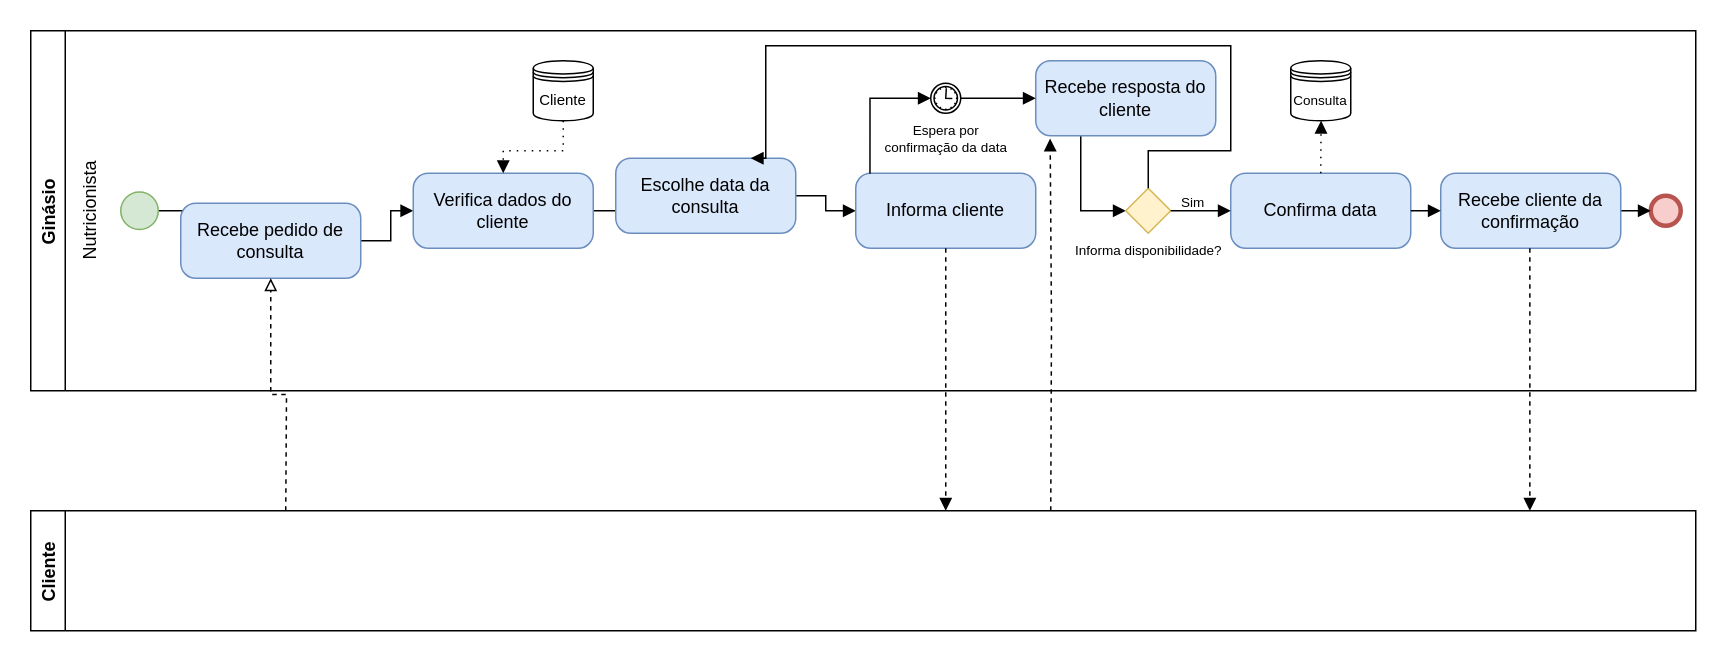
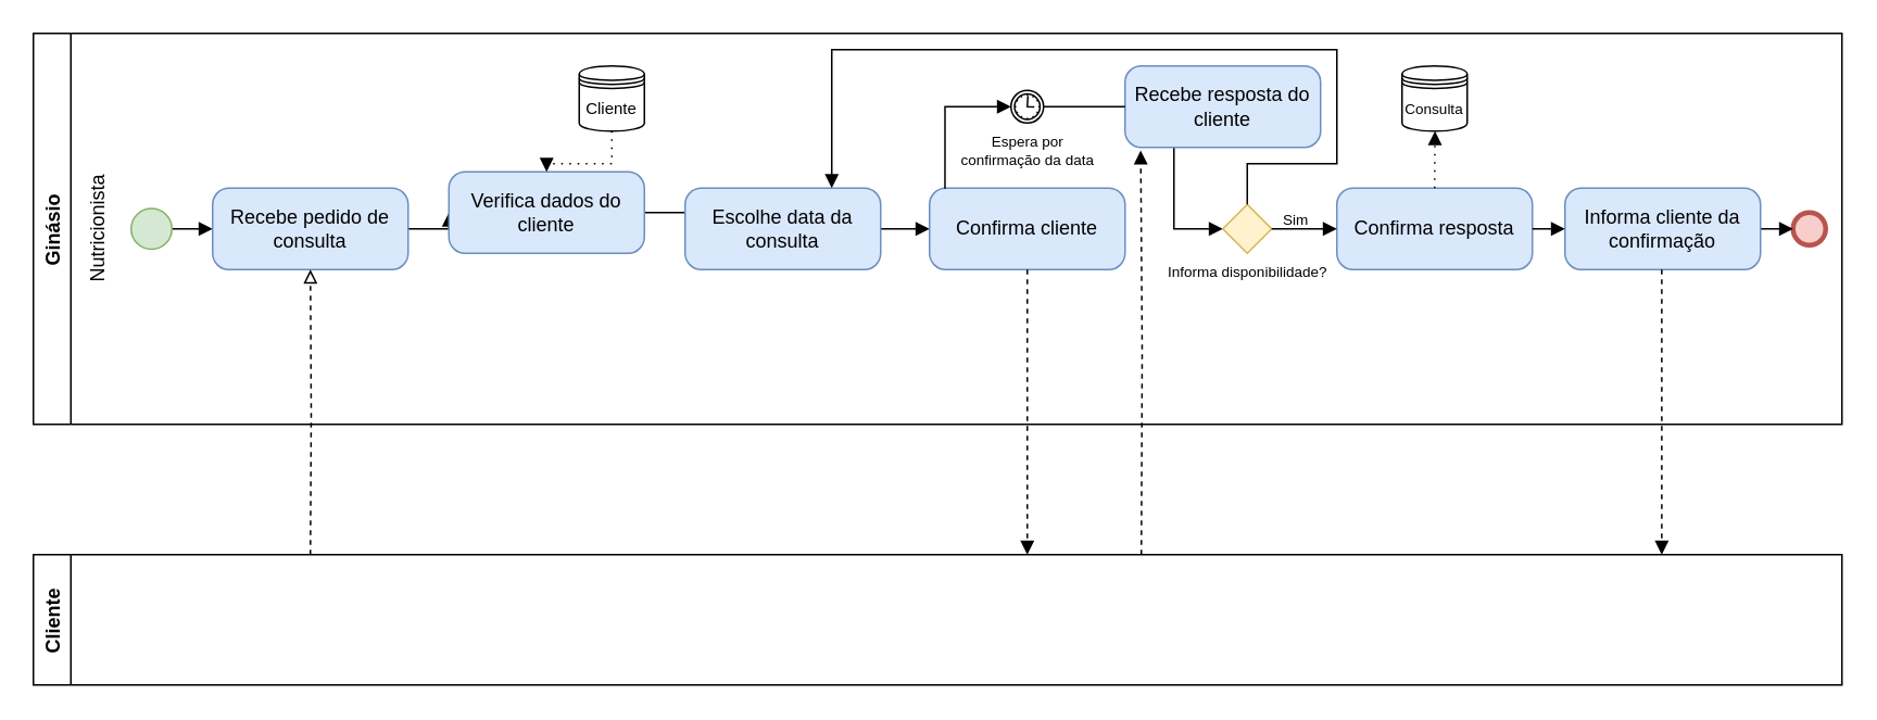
- <mxCell id="22" style="edgeStyle=orthogonalEdgeStyle;rounded=0;orthogonalLoop=1;jettySize=auto;html=1;exitX=1;exitY=0.5;exitDx=0;exitDy=0;exitPerimeter=0;fontSize=9;endArrow=block;endFill=1;entryX=0;entryY=0.5;entryDx=0;entryDy=0;entryPerimeter=0;" edge="1" parent="2" source="18" target="21"><mxGeometry relative="1" as="geometry"><mxPoint x="680" y="120" as="targetPoint" /><Array as="points"><mxPoint x="670" y="45" /></Array></mxGeometry></mxCell>
+ <mxCell id="22" style="edgeStyle=orthogonalEdgeStyle;rounded=0;orthogonalLoop=1;jettySize=auto;html=1;exitX=1;exitY=0.5;exitDx=0;exitDy=0;exitPerimeter=0;fontSize=9;endArrow=none;endFill=1;entryX=0;entryY=0.5;entryDx=0;entryDy=0;entryPerimeter=0;" edge="1" parent="2" source="18" target="21"><mxGeometry relative="1" as="geometry"><mxPoint x="680" y="120" as="targetPoint" /><Array as="points"><mxPoint x="670" y="45" /></Array></mxGeometry></mxCell>
- <mxCell id="16" value="Escolhe data da consulta" style="points=[[0.25,0,0],[0.5,0,0],[0.75,0,0],[1,0.25,0],[1,0.5,0],[1,0.75,0],[0.75,1,0],[0.5,1,0],[0.25,1,0],[0,0.75,0],[0,0.5,0],[0,0.25,0]];shape=mxgraph.bpmn.task;whiteSpace=wrap;rectStyle=rounded;size=10;taskMarker=abstract;fillColor=#dae8fc;strokeColor=#6c8ebf;" vertex="1" parent="2"><mxGeometry x="390" y="85" width="120" height="50" as="geometry" /></mxCell>
+ <mxCell id="16" value="Escolhe data da consulta" style="points=[[0.25,0,0],[0.5,0,0],[0.75,0,0],[1,0.25,0],[1,0.5,0],[1,0.75,0],[0.75,1,0],[0.5,1,0],[0.25,1,0],[0,0.75,0],[0,0.5,0],[0,0.25,0]];shape=mxgraph.bpmn.task;whiteSpace=wrap;rectStyle=rounded;size=10;taskMarker=abstract;fillColor=#dae8fc;strokeColor=#6c8ebf;" vertex="1" parent="2"><mxGeometry x="400" y="95" width="120" height="50" as="geometry" /></mxCell>
- <mxCell id="9" value="Verifica dados do cliente" style="points=[[0.25,0,0],[0.5,0,0],[0.75,0,0],[1,0.25,0],[1,0.5,0],[1,0.75,0],[0.75,1,0],[0.5,1,0],[0.25,1,0],[0,0.75,0],[0,0.5,0],[0,0.25,0]];shape=mxgraph.bpmn.task;whiteSpace=wrap;rectStyle=rounded;size=10;taskMarker=abstract;fillColor=#dae8fc;strokeColor=#6c8ebf;" vertex="1" parent="2"><mxGeometry x="255" y="95" width="120" height="50" as="geometry" /></mxCell>
+ <mxCell id="9" value="Verifica dados do cliente" style="points=[[0.25,0,0],[0.5,0,0],[0.75,0,0],[1,0.25,0],[1,0.5,0],[1,0.75,0],[0.75,1,0],[0.5,1,0],[0.25,1,0],[0,0.75,0],[0,0.5,0],[0,0.25,0]];shape=mxgraph.bpmn.task;whiteSpace=wrap;rectStyle=rounded;size=10;taskMarker=abstract;fillColor=#dae8fc;strokeColor=#6c8ebf;" vertex="1" parent="2"><mxGeometry x="255" y="85" width="120" height="50" as="geometry" /></mxCell>
- <mxCell id="17" value="Informa cliente" style="points=[[0.25,0,0],[0.5,0,0],[0.75,0,0],[1,0.25,0],[1,0.5,0],[1,0.75,0],[0.75,1,0],[0.5,1,0],[0.25,1,0],[0,0.75,0],[0,0.5,0],[0,0.25,0]];shape=mxgraph.bpmn.task;whiteSpace=wrap;rectStyle=rounded;size=10;taskMarker=abstract;fillColor=#dae8fc;strokeColor=#6c8ebf;" vertex="1" parent="2"><mxGeometry x="550" y="95" width="120" height="50" as="geometry" /></mxCell>
+ <mxCell id="17" value="Confirma cliente" style="points=[[0.25,0,0],[0.5,0,0],[0.75,0,0],[1,0.25,0],[1,0.5,0],[1,0.75,0],[0.75,1,0],[0.5,1,0],[0.25,1,0],[0,0.75,0],[0,0.5,0],[0,0.25,0]];shape=mxgraph.bpmn.task;whiteSpace=wrap;rectStyle=rounded;size=10;taskMarker=abstract;fillColor=#dae8fc;strokeColor=#6c8ebf;" vertex="1" parent="2"><mxGeometry x="550" y="95" width="120" height="50" as="geometry" /></mxCell>
- <mxCell id="26" value="Confirma data" style="points=[[0.25,0,0],[0.5,0,0],[0.75,0,0],[1,0.25,0],[1,0.5,0],[1,0.75,0],[0.75,1,0],[0.5,1,0],[0.25,1,0],[0,0.75,0],[0,0.5,0],[0,0.25,0]];shape=mxgraph.bpmn.task;whiteSpace=wrap;rectStyle=rounded;size=10;taskMarker=abstract;fillColor=#dae8fc;strokeColor=#6c8ebf;" vertex="1" parent="2"><mxGeometry x="800" y="95" width="120" height="50" as="geometry" /></mxCell>
+ <mxCell id="26" value="Confirma resposta" style="points=[[0.25,0,0],[0.5,0,0],[0.75,0,0],[1,0.25,0],[1,0.5,0],[1,0.75,0],[0.75,1,0],[0.5,1,0],[0.25,1,0],[0,0.75,0],[0,0.5,0],[0,0.25,0]];shape=mxgraph.bpmn.task;whiteSpace=wrap;rectStyle=rounded;size=10;taskMarker=abstract;fillColor=#dae8fc;strokeColor=#6c8ebf;" vertex="1" parent="2"><mxGeometry x="800" y="95" width="120" height="50" as="geometry" /></mxCell>
- <mxCell id="34" value="Recebe cliente da confirmação" style="points=[[0.25,0,0],[0.5,0,0],[0.75,0,0],[1,0.25,0],[1,0.5,0],[1,0.75,0],[0.75,1,0],[0.5,1,0],[0.25,1,0],[0,0.75,0],[0,0.5,0],[0,0.25,0]];shape=mxgraph.bpmn.task;whiteSpace=wrap;rectStyle=rounded;size=10;taskMarker=abstract;fillColor=#dae8fc;strokeColor=#6c8ebf;" vertex="1" parent="1"><mxGeometry x="960" y="115" width="120" height="50" as="geometry" /></mxCell>
+ <mxCell id="34" value="Informa cliente da confirmação" style="points=[[0.25,0,0],[0.5,0,0],[0.75,0,0],[1,0.25,0],[1,0.5,0],[1,0.75,0],[0.75,1,0],[0.5,1,0],[0.25,1,0],[0,0.75,0],[0,0.5,0],[0,0.25,0]];shape=mxgraph.bpmn.task;whiteSpace=wrap;rectStyle=rounded;size=10;taskMarker=abstract;fillColor=#dae8fc;strokeColor=#6c8ebf;" vertex="1" parent="1"><mxGeometry x="960" y="115" width="120" height="50" as="geometry" /></mxCell>
- <mxCell id="7" value="Recebe pedido de consulta" style="points=[[0.25,0,0],[0.5,0,0],[0.75,0,0],[1,0.25,0],[1,0.5,0],[1,0.75,0],[0.75,1,0],[0.5,1,0],[0.25,1,0],[0,0.75,0],[0,0.5,0],[0,0.25,0]];shape=mxgraph.bpmn.task;whiteSpace=wrap;rectStyle=rounded;size=10;taskMarker=abstract;fillColor=#dae8fc;strokeColor=#6c8ebf;" vertex="1" parent="2"><mxGeometry x="100" y="115" width="120" height="50" as="geometry" /></mxCell>
+ <mxCell id="7" value="Recebe pedido de consulta" style="points=[[0.25,0,0],[0.5,0,0],[0.75,0,0],[1,0.25,0],[1,0.5,0],[1,0.75,0],[0.75,1,0],[0.5,1,0],[0.25,1,0],[0,0.75,0],[0,0.5,0],[0,0.25,0]];shape=mxgraph.bpmn.task;whiteSpace=wrap;rectStyle=rounded;size=10;taskMarker=abstract;fillColor=#dae8fc;strokeColor=#6c8ebf;" vertex="1" parent="2"><mxGeometry x="110" y="95" width="120" height="50" as="geometry" /></mxCell>
